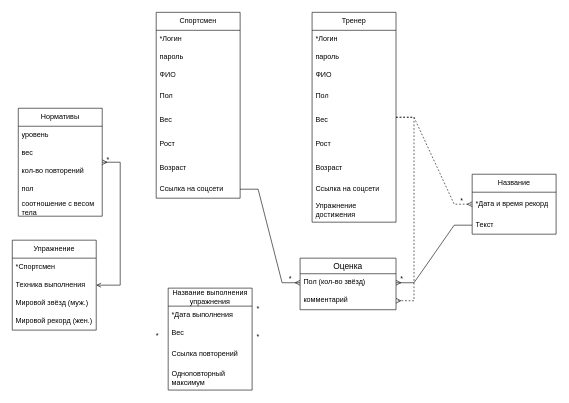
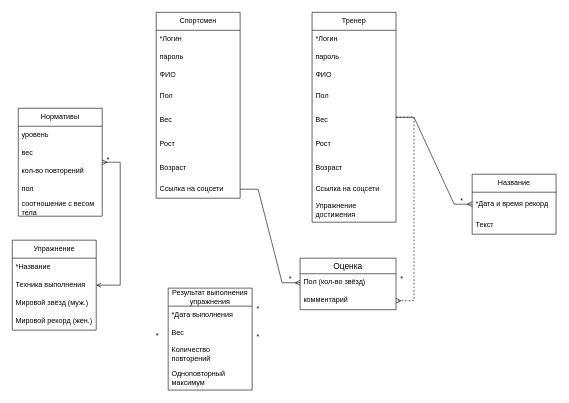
- <mxCell id="40" value="" style="edgeStyle=entityRelationEdgeStyle;fontSize=12;html=1;endArrow=ERmany;rounded=0;dashed=1;" parent="1" source="19" target="16" edge="1"><mxGeometry width="100" height="100" relative="1" as="geometry"><mxPoint x="560" y="420" as="sourcePoint" /><mxPoint x="660" y="320" as="targetPoint" /></mxGeometry></mxCell>
+ <mxCell id="40" value="" style="edgeStyle=entityRelationEdgeStyle;fontSize=12;html=1;endArrow=ERmany;rounded=0;" parent="1" source="19" target="16" edge="1"><mxGeometry width="100" height="100" relative="1" as="geometry"><mxPoint x="560" y="420" as="sourcePoint" /><mxPoint x="660" y="320" as="targetPoint" /></mxGeometry></mxCell>
- <mxCell id="46" value="" style="edgeStyle=entityRelationEdgeStyle;fontSize=12;html=1;endArrow=ERmany;rounded=0;" parent="1" source="18" target="44" edge="1"><mxGeometry width="100" height="100" relative="1" as="geometry"><mxPoint x="635" y="560" as="sourcePoint" /><mxPoint x="675" y="670" as="targetPoint" /><Array as="points"><mxPoint x="685" y="635" /><mxPoint x="910" y="610" /></Array></mxGeometry></mxCell>
- <mxCell id="12" value="*Спортсмен" style="text;strokeColor=none;fillColor=none;align=left;verticalAlign=middle;spacingLeft=4;spacingRight=4;overflow=hidden;points=[[0,0.5],[1,0.5]];portConstraint=eastwest;rotatable=0;whiteSpace=wrap;html=1;" parent="11" vertex="1"><mxGeometry y="30" width="140" height="30" as="geometry" /></mxCell>
+ <mxCell id="12" value="*Название" style="text;strokeColor=none;fillColor=none;align=left;verticalAlign=middle;spacingLeft=4;spacingRight=4;overflow=hidden;points=[[0,0.5],[1,0.5]];portConstraint=eastwest;rotatable=0;whiteSpace=wrap;html=1;" parent="11" vertex="1"><mxGeometry y="30" width="140" height="30" as="geometry" /></mxCell>
- <mxCell id="29" value="Название выполнения упражнения" style="swimlane;fontStyle=0;childLayout=stackLayout;horizontal=1;startSize=30;horizontalStack=0;resizeParent=1;resizeParentMax=0;resizeLast=0;collapsible=1;marginBottom=0;whiteSpace=wrap;html=1;" parent="1" vertex="1"><mxGeometry x="280" y="480" width="140" height="170" as="geometry" /></mxCell>
+ <mxCell id="29" value="Результат выполнения упражнения" style="swimlane;fontStyle=0;childLayout=stackLayout;horizontal=1;startSize=30;horizontalStack=0;resizeParent=1;resizeParentMax=0;resizeLast=0;collapsible=1;marginBottom=0;whiteSpace=wrap;html=1;" parent="1" vertex="1"><mxGeometry x="280" y="480" width="140" height="170" as="geometry" /></mxCell>
- <mxCell id="32" value="Ссылка повторений" style="text;strokeColor=none;fillColor=none;align=left;verticalAlign=middle;spacingLeft=4;spacingRight=4;overflow=hidden;points=[[0,0.5],[1,0.5]];portConstraint=eastwest;rotatable=0;whiteSpace=wrap;html=1;" parent="29" vertex="1"><mxGeometry y="90" width="140" height="40" as="geometry" /></mxCell>
+ <mxCell id="32" value="Количество повторений" style="text;strokeColor=none;fillColor=none;align=left;verticalAlign=middle;spacingLeft=4;spacingRight=4;overflow=hidden;points=[[0,0.5],[1,0.5]];portConstraint=eastwest;rotatable=0;whiteSpace=wrap;html=1;" parent="29" vertex="1"><mxGeometry y="90" width="140" height="40" as="geometry" /></mxCell>
